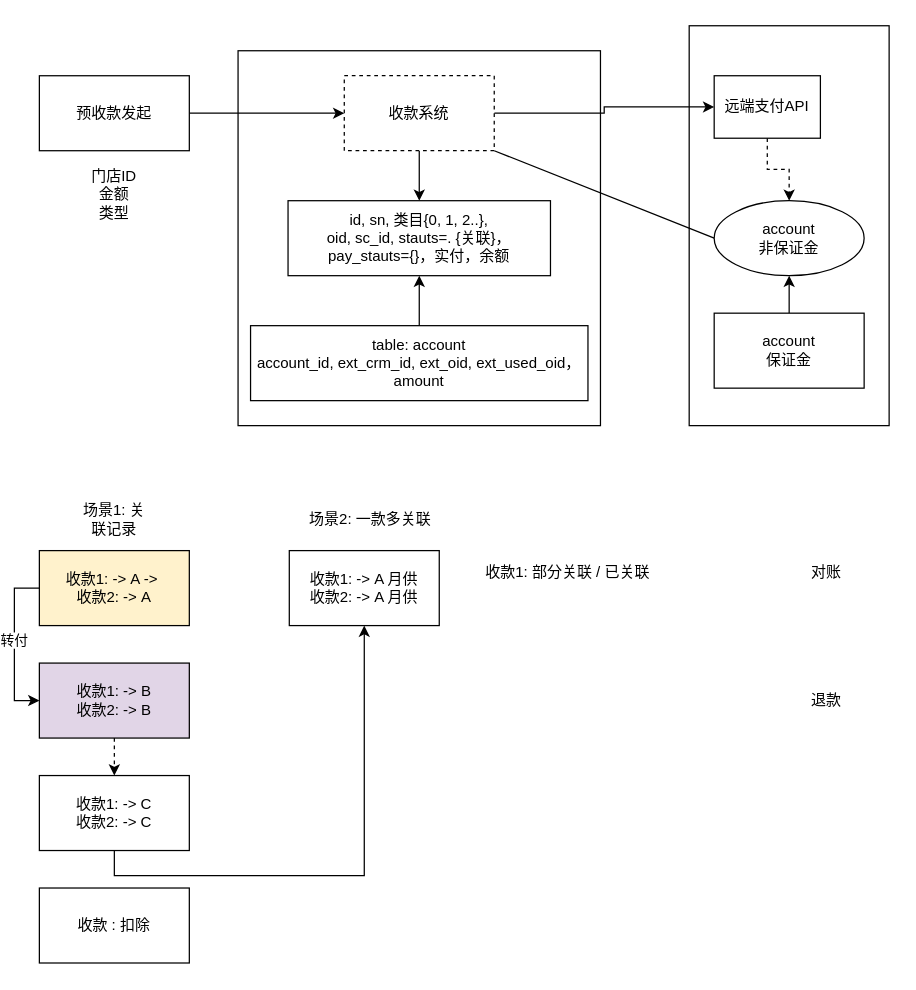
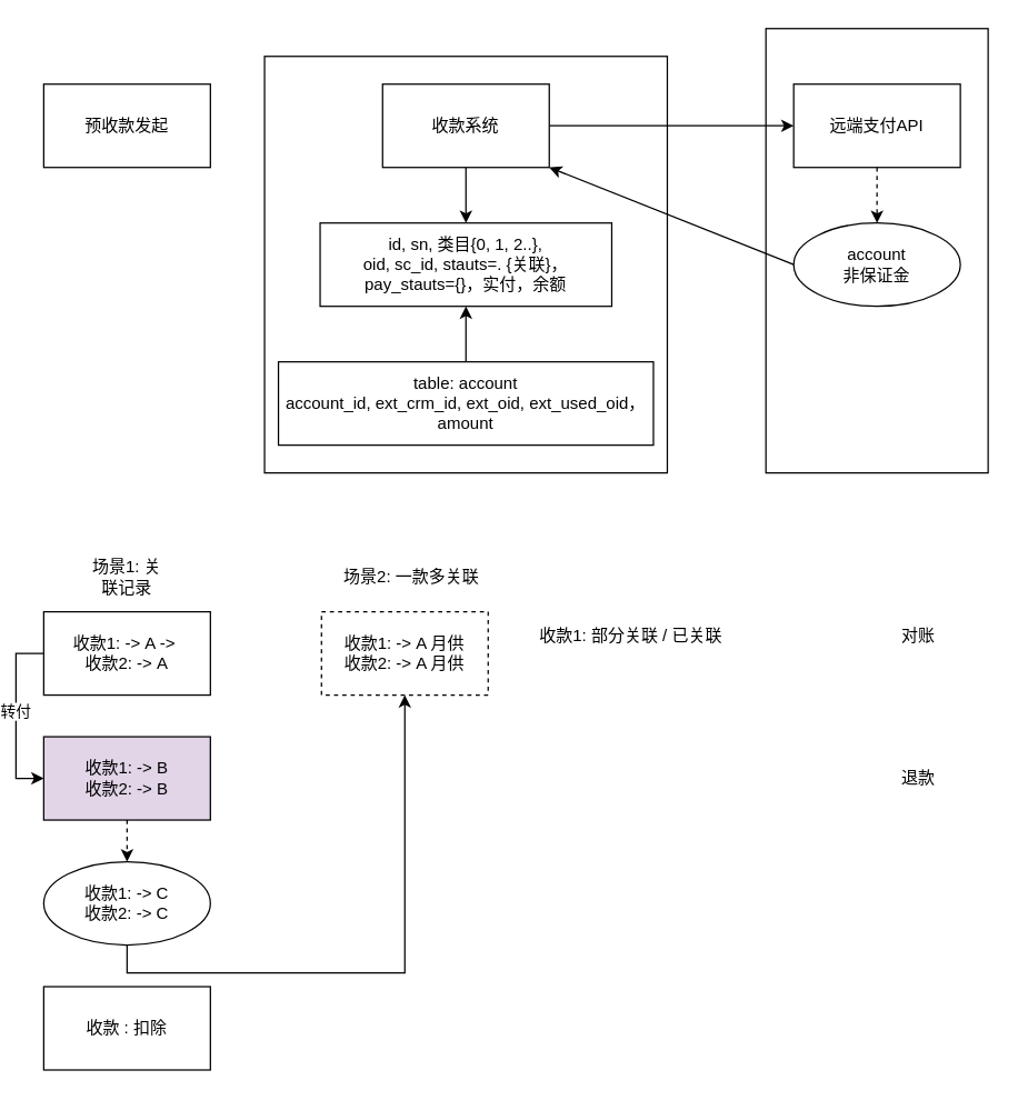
- <mxCell id="10" value="远端支付API" style="rounded=0;whiteSpace=wrap;html=1;" vertex="1" parent="1"><mxGeometry x="560" y="60" width="85" height="50" as="geometry" /></mxCell>
+ <mxCell id="10" value="远端支付API" style="rounded=0;whiteSpace=wrap;html=1;" vertex="1" parent="1"><mxGeometry x="560" y="60" width="120" height="60" as="geometry" /></mxCell>
- <mxCell id="7" style="edgeStyle=orthogonalEdgeStyle;rounded=0;orthogonalLoop=1;jettySize=auto;html=1;exitX=1;exitY=0.5;exitDx=0;exitDy=0;entryX=0;entryY=0.5;entryDx=0;entryDy=0;" edge="1" parent="1" source="8" target="6"><mxGeometry relative="1" as="geometry" /></mxCell>
- <mxCell id="6" value="收款系统" style="rounded=0;whiteSpace=wrap;html=1;dashed=1;" vertex="1" parent="1"><mxGeometry x="264" y="60" width="120" height="60" as="geometry" /></mxCell>
+ <mxCell id="6" value="收款系统" style="rounded=0;whiteSpace=wrap;html=1;" vertex="1" parent="1"><mxGeometry x="264" y="60" width="120" height="60" as="geometry" /></mxCell>
- <mxCell id="31" style="rounded=0;orthogonalLoop=1;jettySize=auto;html=1;exitX=0;exitY=0.5;exitDx=0;exitDy=0;entryX=1;entryY=1;entryDx=0;entryDy=0;endArrow=none;" edge="1" parent="1" source="32" target="6"><mxGeometry relative="1" as="geometry" /></mxCell>
+ <mxCell id="31" style="rounded=0;orthogonalLoop=1;jettySize=auto;html=1;exitX=0;exitY=0.5;exitDx=0;exitDy=0;entryX=1;entryY=1;entryDx=0;entryDy=0;" edge="1" parent="1" source="32" target="6"><mxGeometry relative="1" as="geometry" /></mxCell>
- <mxCell id="11" value="门店ID&lt;br&gt;金额&lt;br&gt;类型" style="text;html=1;strokeColor=none;fillColor=none;align=center;verticalAlign=middle;whiteSpace=wrap;rounded=0;" vertex="1" parent="1"><mxGeometry x="50" y="140" width="60" height="30" as="geometry" /></mxCell>
- <mxCell id="15" style="edgeStyle=orthogonalEdgeStyle;rounded=0;orthogonalLoop=1;jettySize=auto;html=1;exitX=0.5;exitY=0;exitDx=0;exitDy=0;entryX=0.5;entryY=1;entryDx=0;entryDy=0;" edge="1" parent="1" source="16" target="32"><mxGeometry relative="1" as="geometry" /></mxCell>
- <mxCell id="16" value="account&lt;br&gt;保证金" style="rounded=0;whiteSpace=wrap;html=1;" vertex="1" parent="1"><mxGeometry x="560" y="250" width="120" height="60" as="geometry" /></mxCell>
- <mxCell id="19" value="收款1: -&amp;gt; A -&amp;gt;&amp;nbsp;&lt;br&gt;收款2: -&amp;gt; A" style="rounded=0;whiteSpace=wrap;html=1;fillColor=#fff2cc;" vertex="1" parent="1"><mxGeometry x="20" y="440" width="120" height="60" as="geometry" /></mxCell>
+ <mxCell id="19" value="收款1: -&amp;gt; A -&amp;gt;&amp;nbsp;&lt;br&gt;收款2: -&amp;gt; A" style="rounded=0;whiteSpace=wrap;html=1;" vertex="1" parent="1"><mxGeometry x="20" y="440" width="120" height="60" as="geometry" /></mxCell>
- <mxCell id="24" value="收款1: -&amp;gt; A 月供&lt;br&gt;收款2: -&amp;gt; A 月供" style="rounded=0;whiteSpace=wrap;html=1;" vertex="1" parent="1"><mxGeometry x="220" y="440" width="120" height="60" as="geometry" /></mxCell>
+ <mxCell id="24" value="收款1: -&amp;gt; A 月供&lt;br&gt;收款2: -&amp;gt; A 月供" style="rounded=0;whiteSpace=wrap;html=1;dashed=1;" vertex="1" parent="1"><mxGeometry x="220" y="440" width="120" height="60" as="geometry" /></mxCell>
- <mxCell id="27" value="收款1: -&amp;gt; C&lt;br&gt;收款2: -&amp;gt; C" style="rounded=0;whiteSpace=wrap;html=1;" vertex="1" parent="1"><mxGeometry x="20" y="620" width="120" height="60" as="geometry" /></mxCell>
+ <mxCell id="27" value="收款1: -&amp;gt; C&lt;br&gt;收款2: -&amp;gt; C" style="ellipse;whiteSpace=wrap;html=1;" vertex="1" parent="1"><mxGeometry x="20" y="620" width="120" height="60" as="geometry" /></mxCell>
